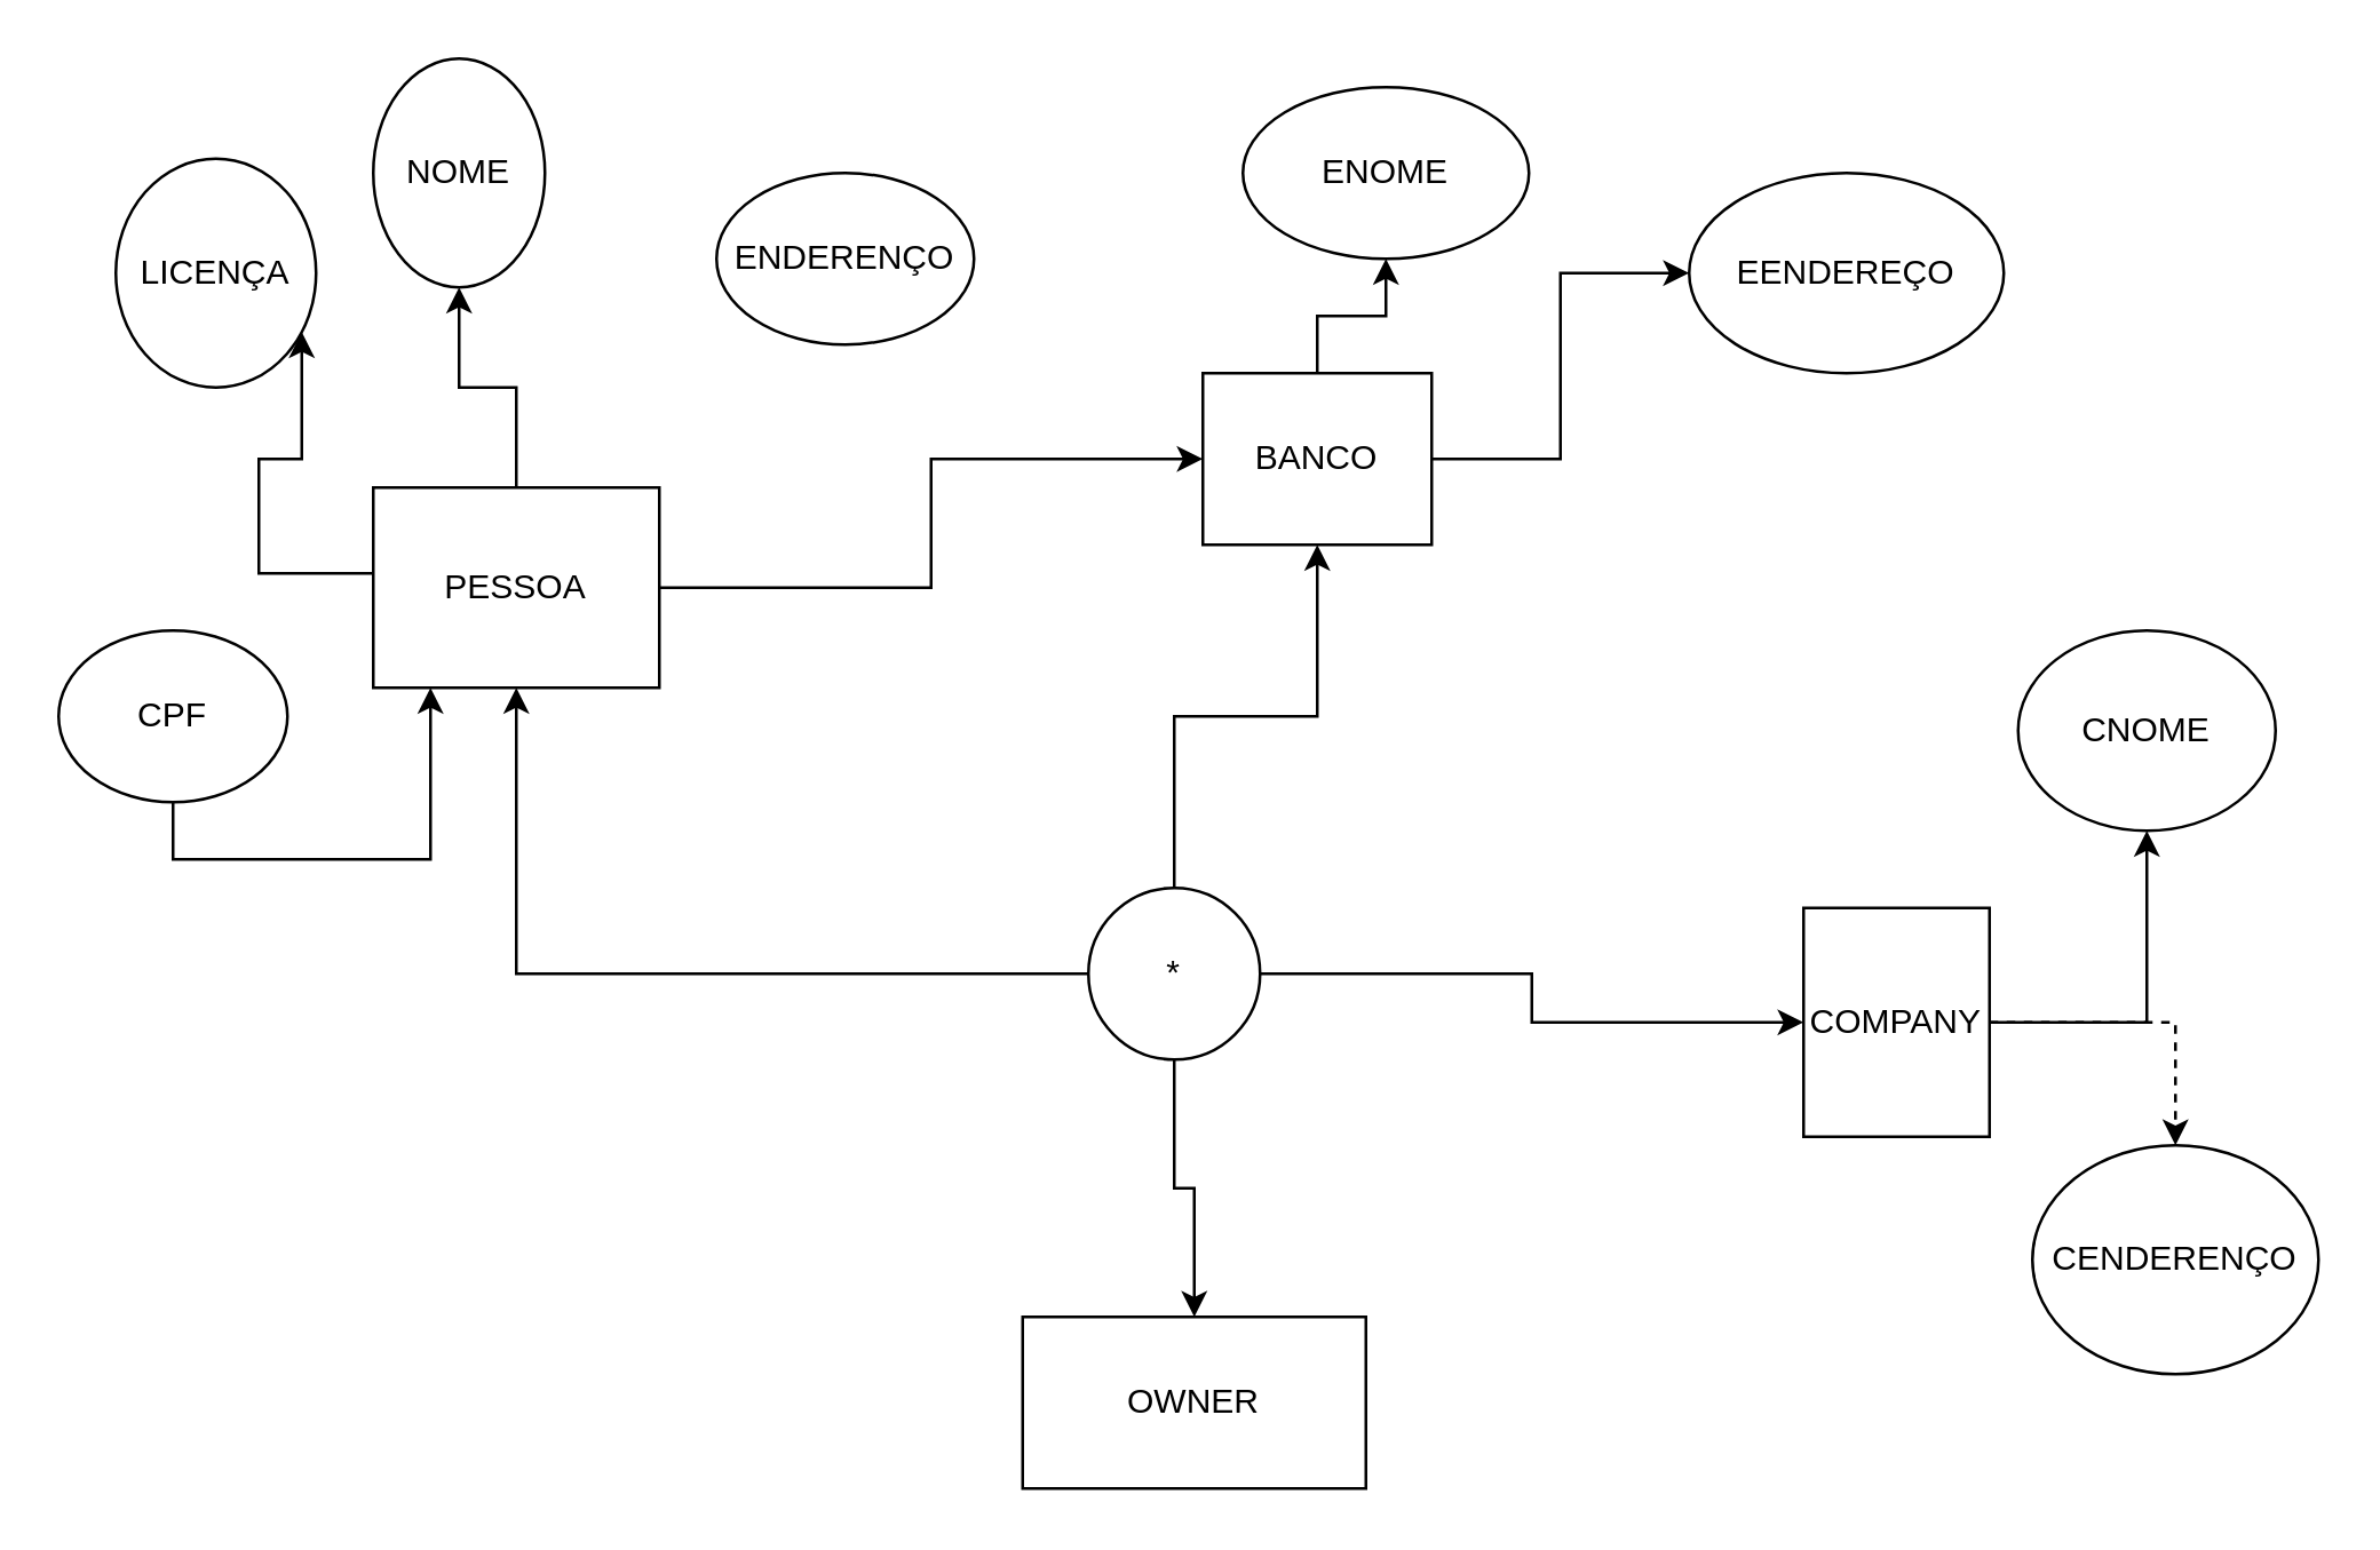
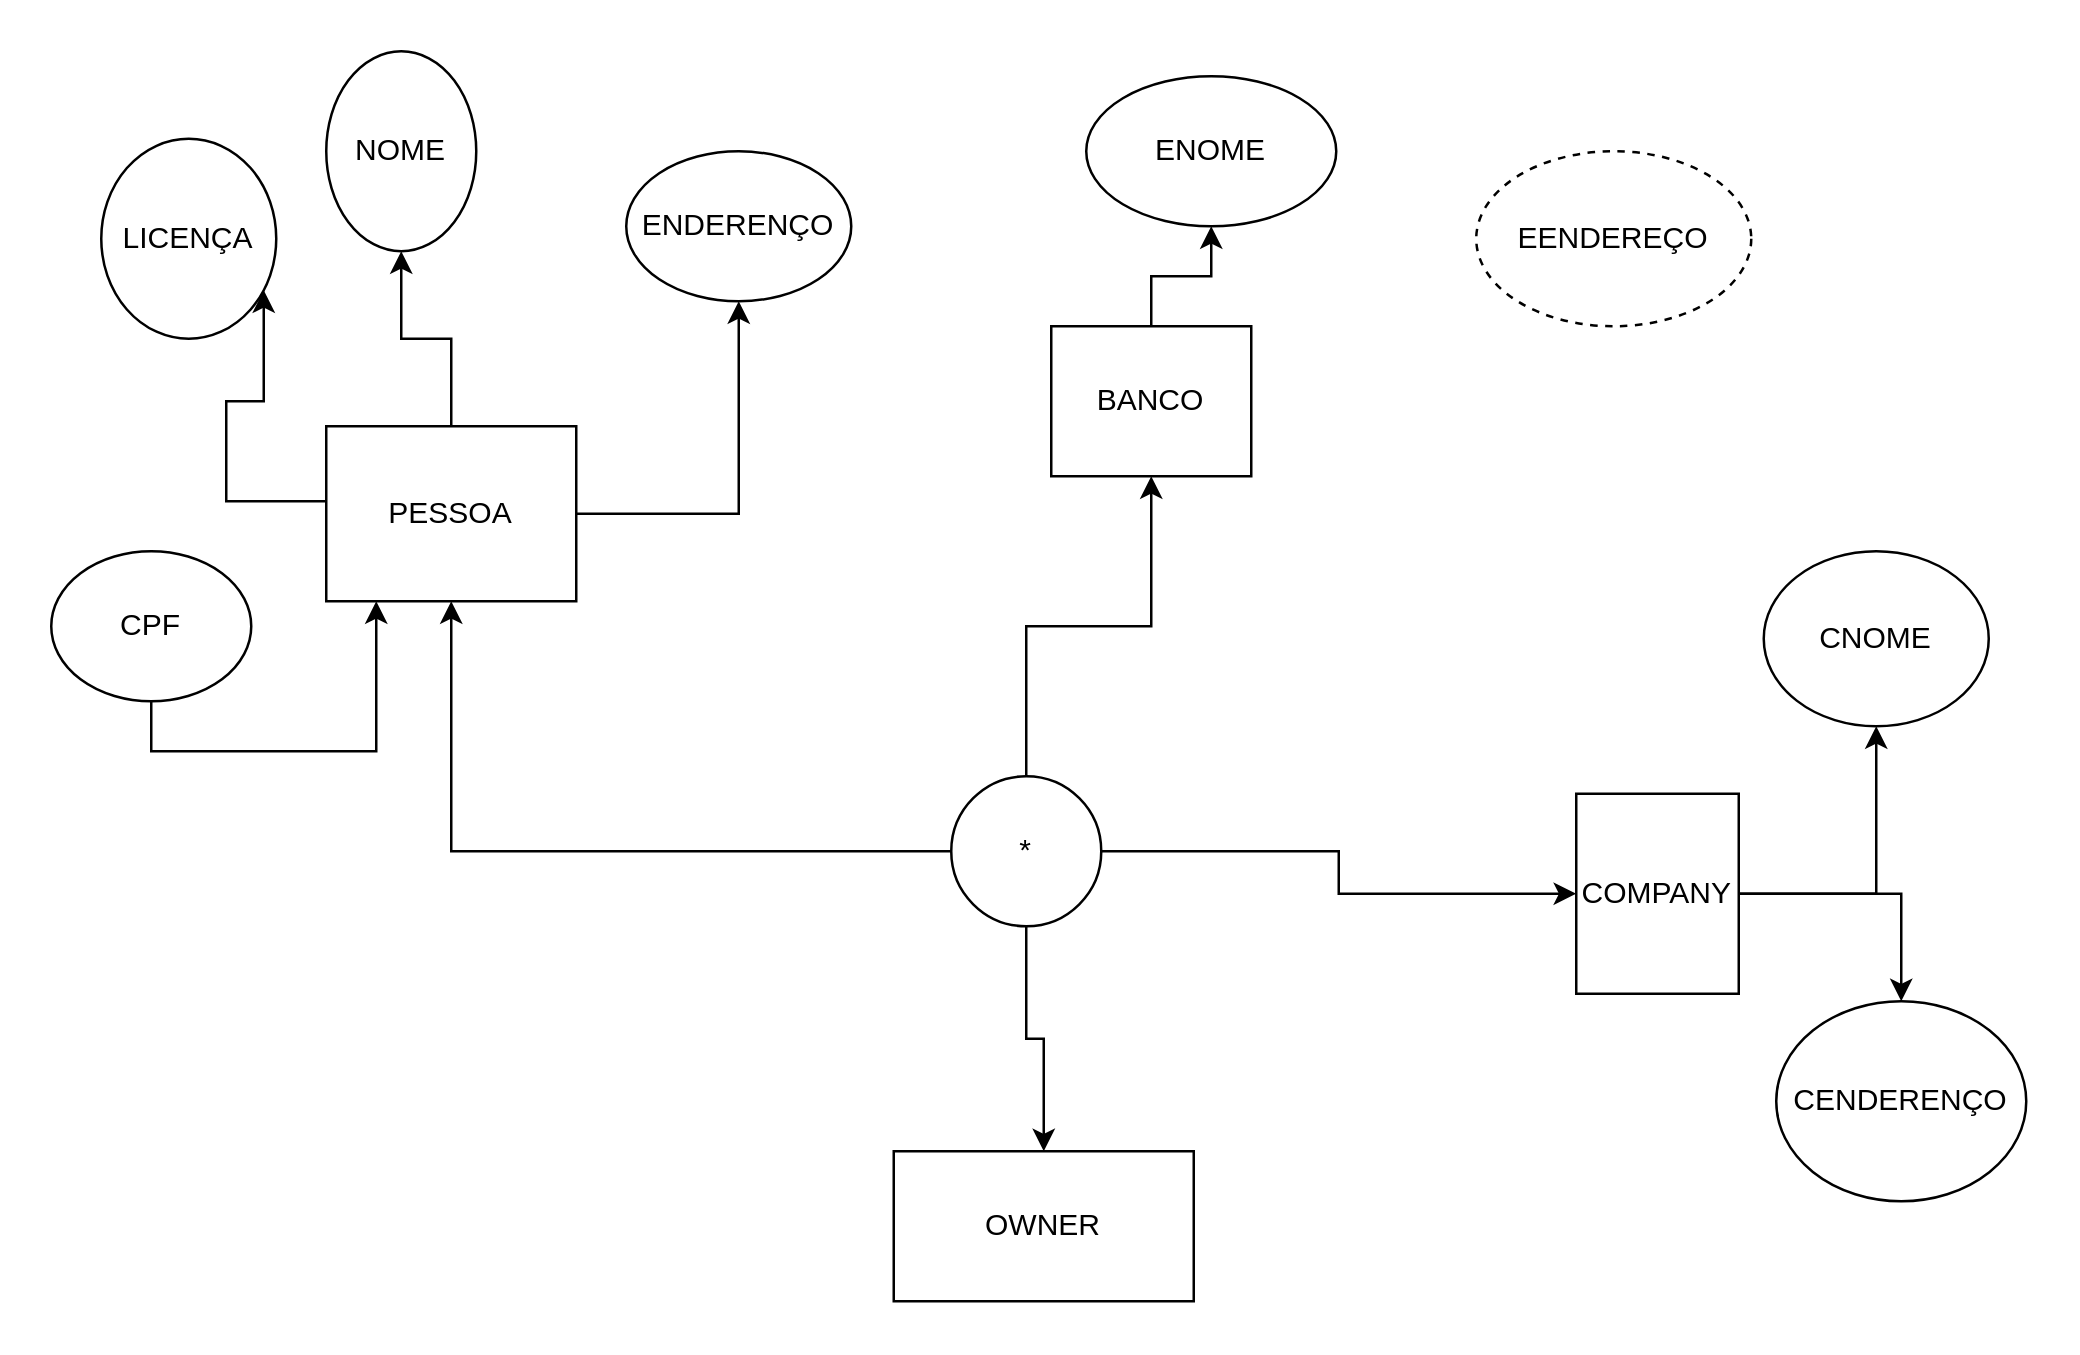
- <mxCell id="15" value="EENDEREÇO" style="ellipse;whiteSpace=wrap;html=1;" parent="1" vertex="1"><mxGeometry x="590" y="60" width="110" height="70" as="geometry" /></mxCell>
+ <mxCell id="15" value="EENDEREÇO" style="ellipse;whiteSpace=wrap;html=1;dashed=1;" parent="1" vertex="1"><mxGeometry x="590" y="60" width="110" height="70" as="geometry" /></mxCell>
- <mxCell id="7" value="" style="edgeStyle=orthogonalEdgeStyle;rounded=0;orthogonalLoop=1;jettySize=auto;html=1;" parent="1" source="8" target="15" edge="1"><mxGeometry relative="1" as="geometry" /></mxCell>
- <mxCell id="2" value="" style="edgeStyle=orthogonalEdgeStyle;rounded=0;orthogonalLoop=1;jettySize=auto;html=1;" parent="1" source="5" target="8" edge="1"><mxGeometry relative="1" as="geometry" /></mxCell>
+ <mxCell id="2" value="" style="edgeStyle=orthogonalEdgeStyle;rounded=0;orthogonalLoop=1;jettySize=auto;html=1;" parent="1" source="5" target="13" edge="1"><mxGeometry relative="1" as="geometry" /></mxCell>
- <mxCell id="17" value="" style="edgeStyle=orthogonalEdgeStyle;rounded=0;orthogonalLoop=1;jettySize=auto;html=1;dashed=1;" parent="1" source="18" target="20" edge="1"><mxGeometry relative="1" as="geometry" /></mxCell>
+ <mxCell id="17" value="" style="edgeStyle=orthogonalEdgeStyle;rounded=0;orthogonalLoop=1;jettySize=auto;html=1;" parent="1" source="18" target="20" edge="1"><mxGeometry relative="1" as="geometry" /></mxCell>
